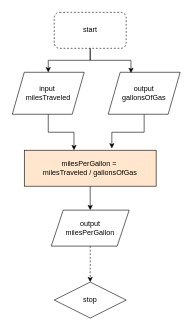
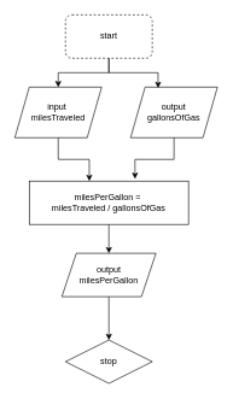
- <mxCell id="8" value="milesPerGallon =&amp;nbsp;&lt;div&gt;milesTraveled / gallonsOfGas&lt;/div&gt;" style="rounded=0;whiteSpace=wrap;html=1;fillColor=#ffe6cc;" vertex="1" parent="1"><mxGeometry x="40" y="250" width="220" height="60" as="geometry" /></mxCell>
+ <mxCell id="8" value="milesPerGallon =&amp;nbsp;&lt;div&gt;milesTraveled / gallonsOfGas&lt;/div&gt;" style="rounded=0;whiteSpace=wrap;html=1;" vertex="1" parent="1"><mxGeometry x="40" y="250" width="220" height="60" as="geometry" /></mxCell>
- <mxCell id="11" style="edgeStyle=orthogonalEdgeStyle;rounded=0;orthogonalLoop=1;jettySize=auto;html=1;exitX=0.5;exitY=1;exitDx=0;exitDy=0;entryX=0.5;entryY=0;entryDx=0;entryDy=0;dashed=1;" edge="1" parent="1" source="12" target="13"><mxGeometry relative="1" as="geometry" /></mxCell>
+ <mxCell id="11" style="edgeStyle=orthogonalEdgeStyle;rounded=0;orthogonalLoop=1;jettySize=auto;html=1;exitX=0.5;exitY=1;exitDx=0;exitDy=0;entryX=0.5;entryY=0;entryDx=0;entryDy=0;" edge="1" parent="1" source="12" target="13"><mxGeometry relative="1" as="geometry" /></mxCell>
